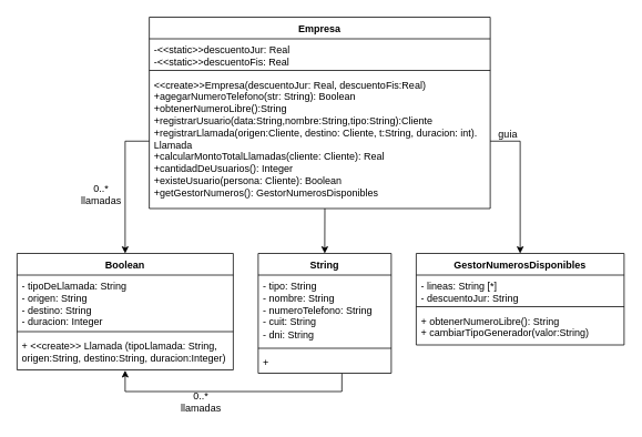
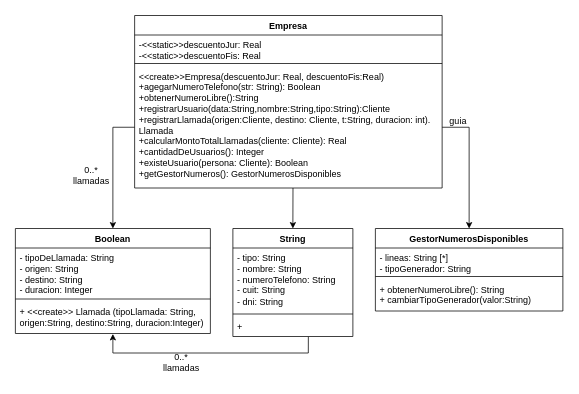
- <mxCell id="7" value="- lineas: String [*]&lt;br&gt;- descuentoJur: String" style="text;strokeColor=none;fillColor=none;align=left;verticalAlign=top;spacingLeft=4;spacingRight=4;overflow=hidden;rotatable=0;points=[[0,0.5],[1,0.5]];portConstraint=eastwest;whiteSpace=wrap;html=1;" parent="6" vertex="1"><mxGeometry y="26" width="250" height="34" as="geometry" /></mxCell>
+ <mxCell id="7" value="- lineas: String [*]&lt;br&gt;- tipoGenerador: String" style="text;strokeColor=none;fillColor=none;align=left;verticalAlign=top;spacingLeft=4;spacingRight=4;overflow=hidden;rotatable=0;points=[[0,0.5],[1,0.5]];portConstraint=eastwest;whiteSpace=wrap;html=1;" parent="6" vertex="1"><mxGeometry y="26" width="250" height="34" as="geometry" /></mxCell>
